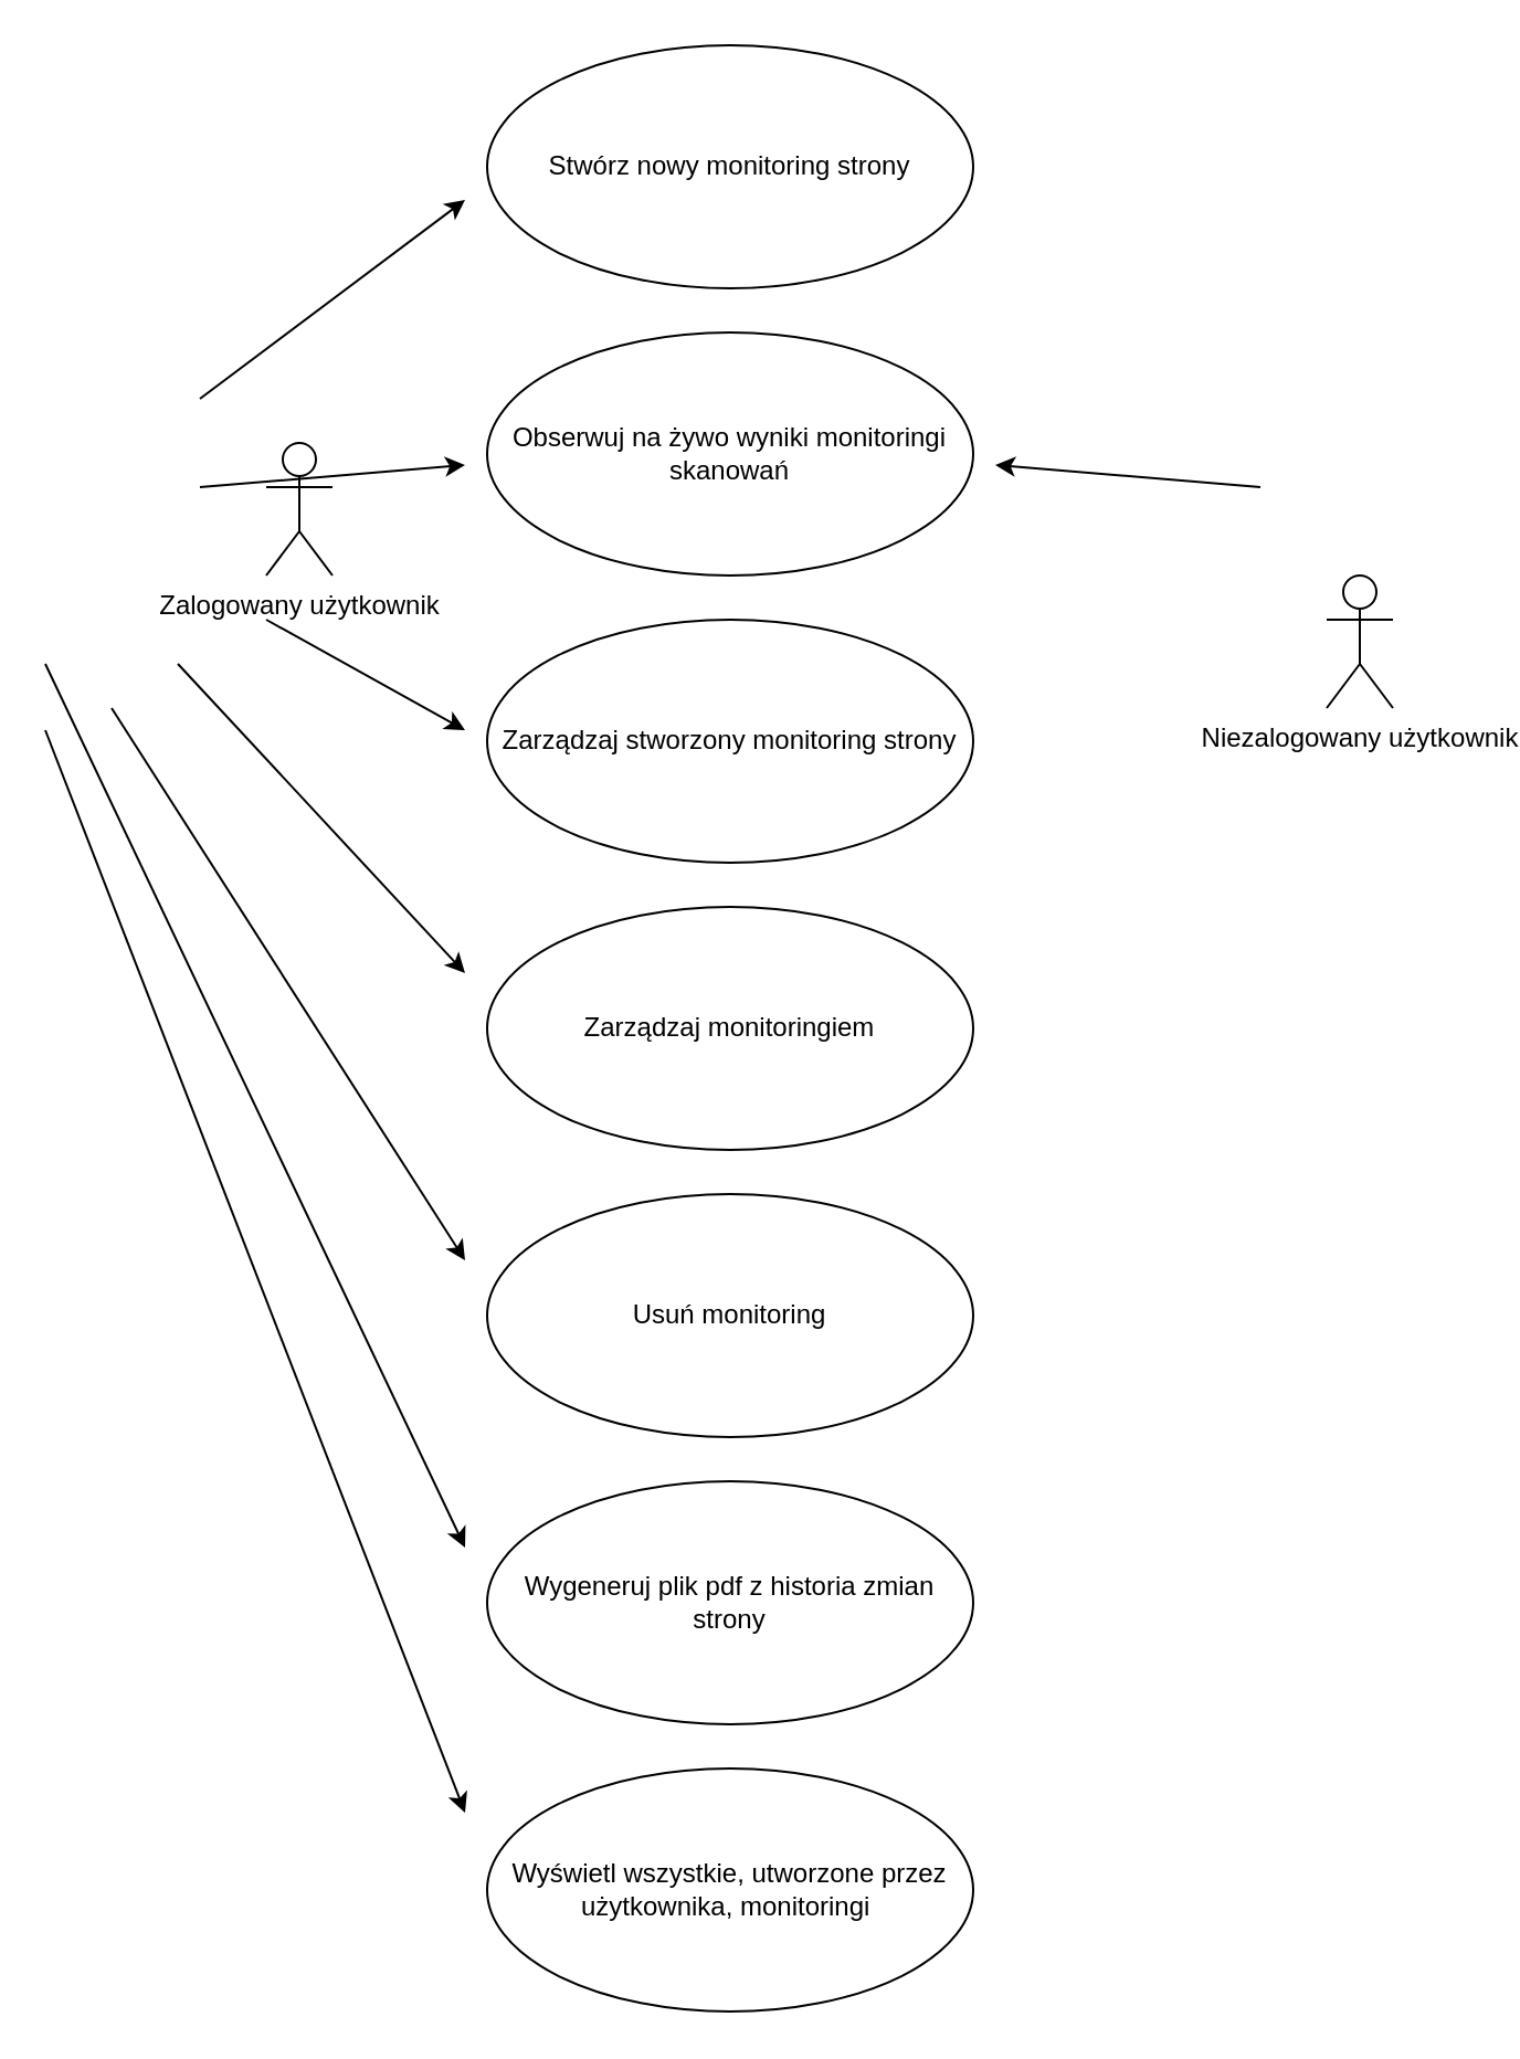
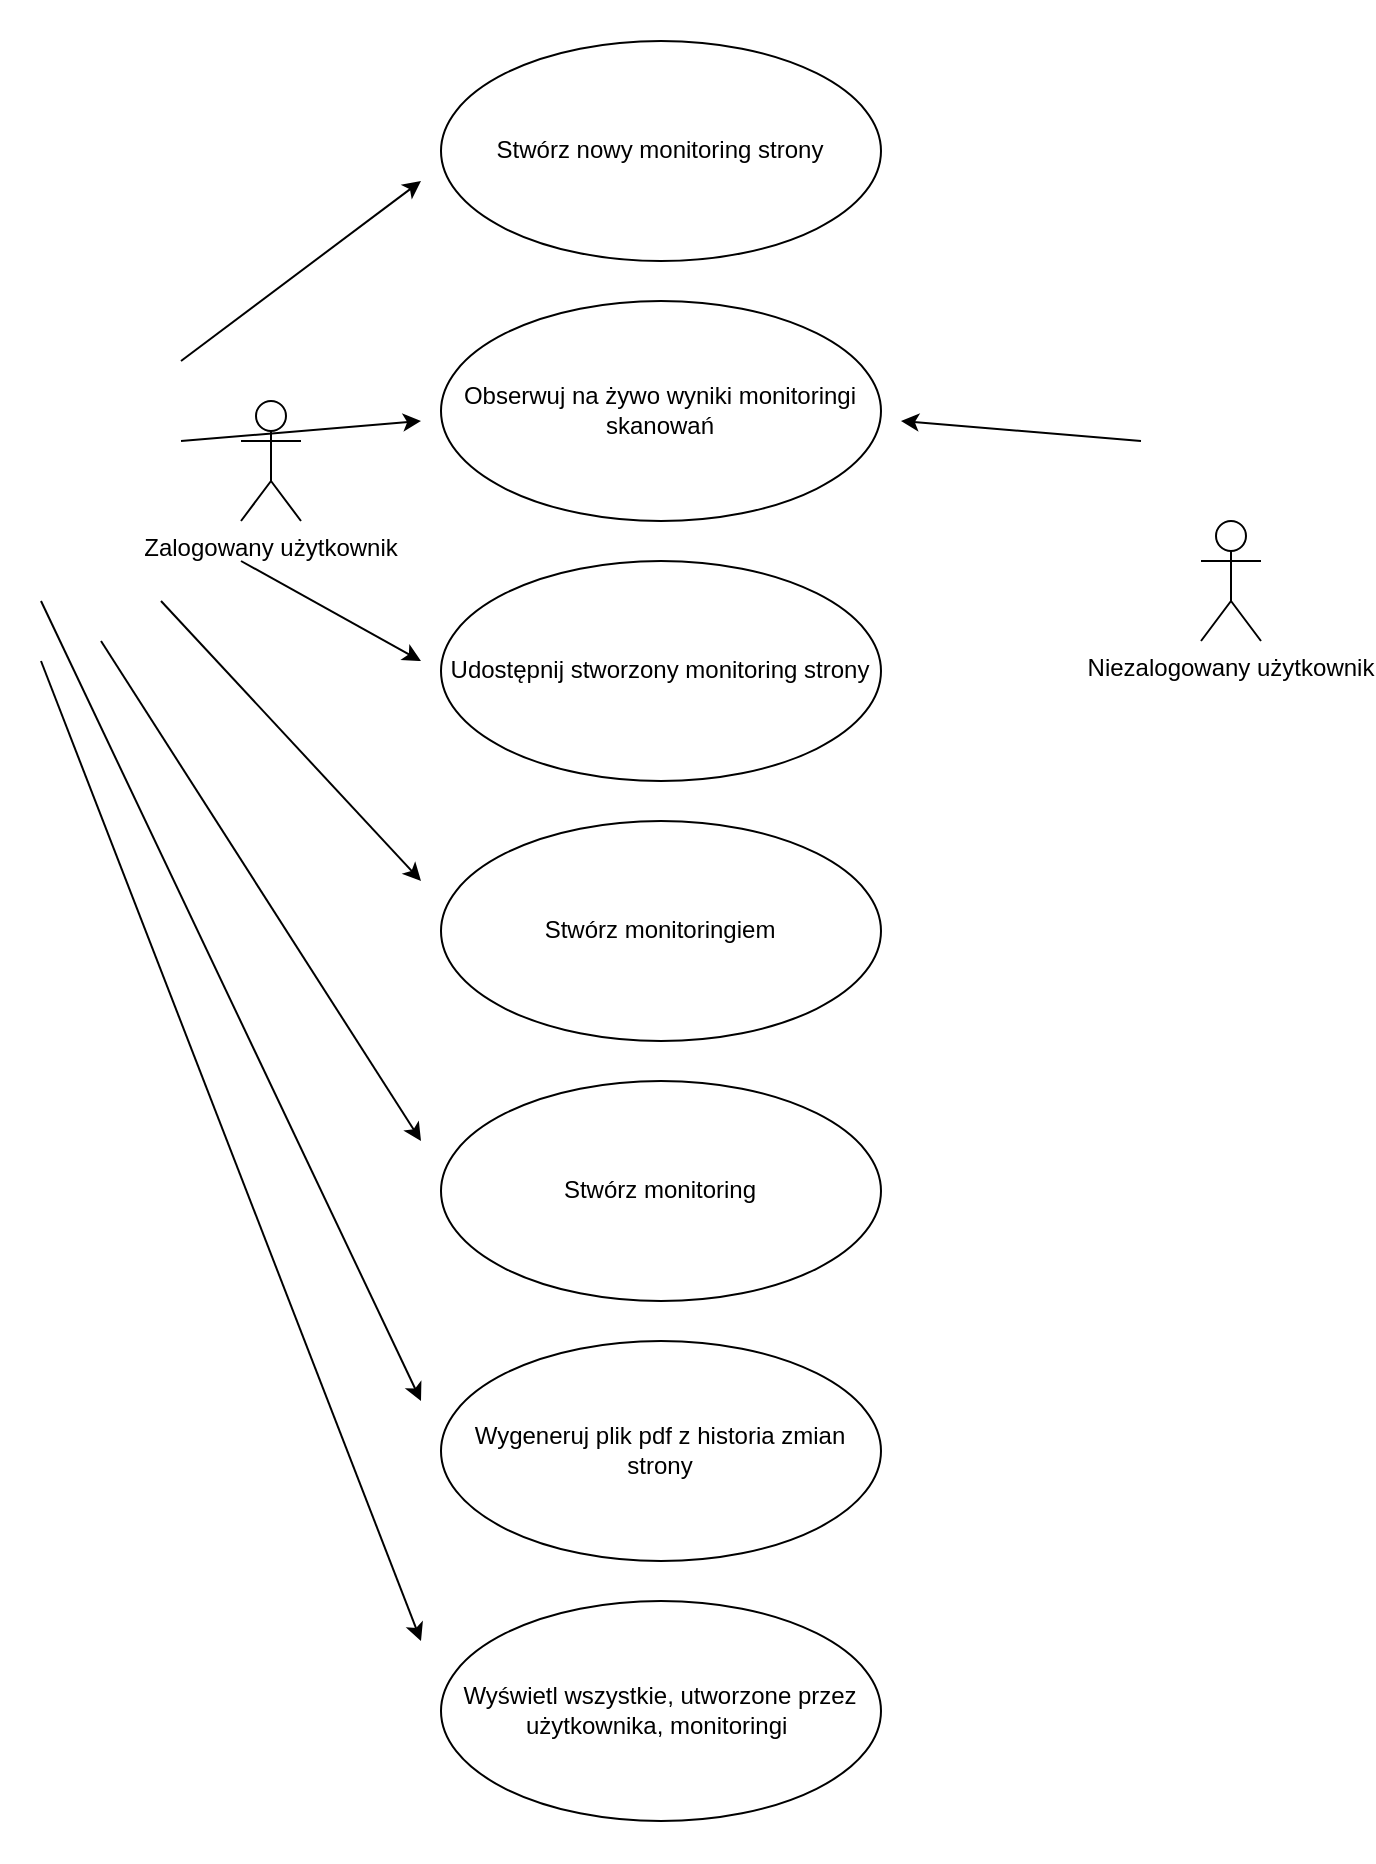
- <mxCell id="5" value="Zarządzaj stworzony monitoring strony" style="ellipse;whiteSpace=wrap;html=1;gradientColor=#ffffff;fillColor=none;" parent="1" vertex="1"><mxGeometry x="220" y="280" width="220" height="110" as="geometry" /></mxCell>
+ <mxCell id="5" value="Udostępnij stworzony monitoring strony" style="ellipse;whiteSpace=wrap;html=1;gradientColor=#ffffff;fillColor=none;" parent="1" vertex="1"><mxGeometry x="220" y="280" width="220" height="110" as="geometry" /></mxCell>
- <mxCell id="6" value="Zarządzaj monitoringiem" style="ellipse;whiteSpace=wrap;html=1;gradientColor=#ffffff;fillColor=none;" parent="1" vertex="1"><mxGeometry x="220" y="410" width="220" height="110" as="geometry" /></mxCell>
+ <mxCell id="6" value="Stwórz monitoringiem" style="ellipse;whiteSpace=wrap;html=1;gradientColor=#ffffff;fillColor=none;" parent="1" vertex="1"><mxGeometry x="220" y="410" width="220" height="110" as="geometry" /></mxCell>
- <mxCell id="17" value="Usuń monitoring" style="ellipse;whiteSpace=wrap;html=1;gradientColor=#ffffff;fillColor=none;" vertex="1" parent="1"><mxGeometry x="220" y="540" width="220" height="110" as="geometry" /></mxCell>
+ <mxCell id="17" value="Stwórz monitoring" style="ellipse;whiteSpace=wrap;html=1;gradientColor=#ffffff;fillColor=none;" vertex="1" parent="1"><mxGeometry x="220" y="540" width="220" height="110" as="geometry" /></mxCell>
